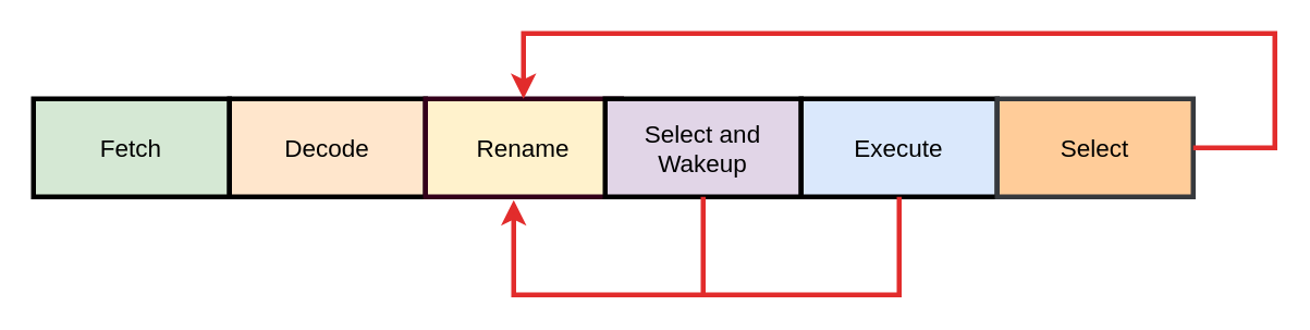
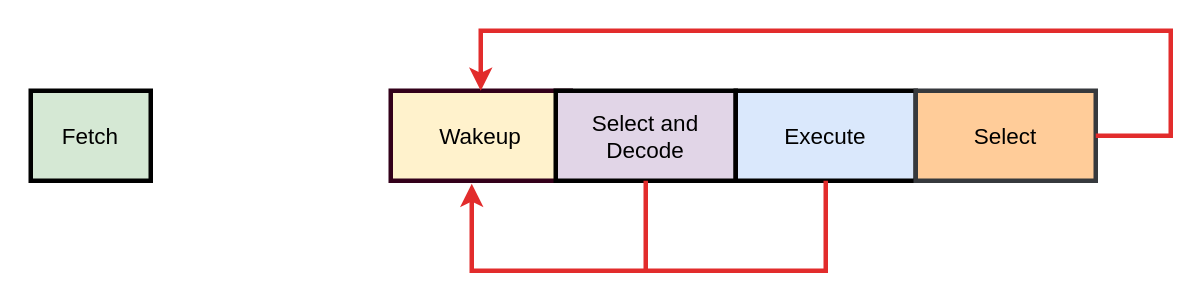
- <mxCell id="2" value="&lt;font style=&quot;font-size: 15px;&quot;&gt;Fetch&lt;/font&gt;" style="rounded=0;whiteSpace=wrap;html=1;strokeWidth=3;fillColor=#d5e8d4;strokeColor=#000000;" vertex="1" parent="1"><mxGeometry x="20" y="60" width="120" height="60" as="geometry" /></mxCell>
+ <mxCell id="2" value="&lt;font style=&quot;font-size: 15px;&quot;&gt;Fetch&lt;/font&gt;" style="rounded=0;whiteSpace=wrap;html=1;strokeWidth=3;fillColor=#d5e8d4;strokeColor=#000000;" vertex="1" parent="1"><mxGeometry x="20" y="60" width="80" height="60" as="geometry" /></mxCell>
- <mxCell id="3" value="&lt;font style=&quot;font-size: 15px;&quot;&gt;Decode&lt;/font&gt;" style="rounded=0;whiteSpace=wrap;html=1;strokeWidth=3;fillColor=#ffe6cc;strokeColor=#000000;" vertex="1" parent="1"><mxGeometry x="140" y="60" width="120" height="60" as="geometry" /></mxCell>
- <mxCell id="4" value="&lt;font style=&quot;font-size: 15px;&quot;&gt;Rename&lt;/font&gt;" style="rounded=0;whiteSpace=wrap;html=1;strokeWidth=3;fillColor=#fff2cc;strokeColor=#33001A;" vertex="1" parent="1"><mxGeometry x="260" y="60" width="120" height="60" as="geometry" /></mxCell>
+ <mxCell id="4" value="&lt;font style=&quot;font-size: 15px;&quot;&gt;Wakeup&lt;/font&gt;" style="rounded=0;whiteSpace=wrap;html=1;strokeWidth=3;fillColor=#fff2cc;strokeColor=#33001A;" vertex="1" parent="1"><mxGeometry x="260" y="60" width="120" height="60" as="geometry" /></mxCell>
- <mxCell id="5" value="&lt;font style=&quot;font-size: 15px;&quot;&gt;Select and Wakeup&lt;/font&gt;" style="rounded=0;whiteSpace=wrap;html=1;strokeWidth=3;fillColor=#e1d5e7;strokeColor=#000000;" vertex="1" parent="1"><mxGeometry x="370" y="60" width="120" height="60" as="geometry" /></mxCell>
+ <mxCell id="5" value="&lt;font style=&quot;font-size: 15px;&quot;&gt;Select and Decode&lt;/font&gt;" style="rounded=0;whiteSpace=wrap;html=1;strokeWidth=3;fillColor=#e1d5e7;strokeColor=#000000;" vertex="1" parent="1"><mxGeometry x="370" y="60" width="120" height="60" as="geometry" /></mxCell>
